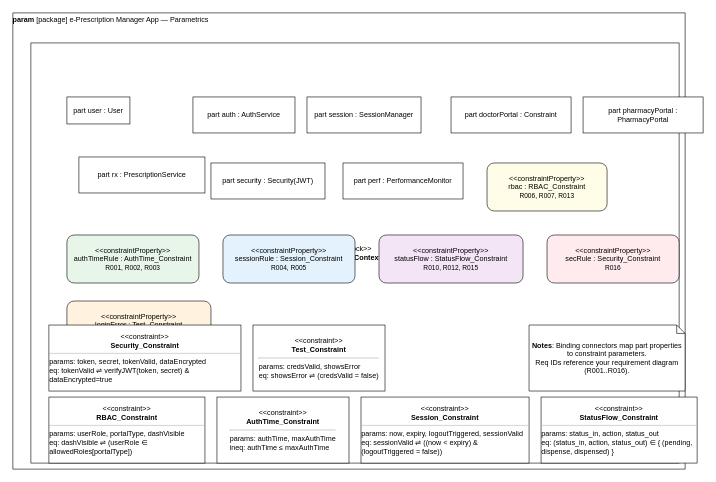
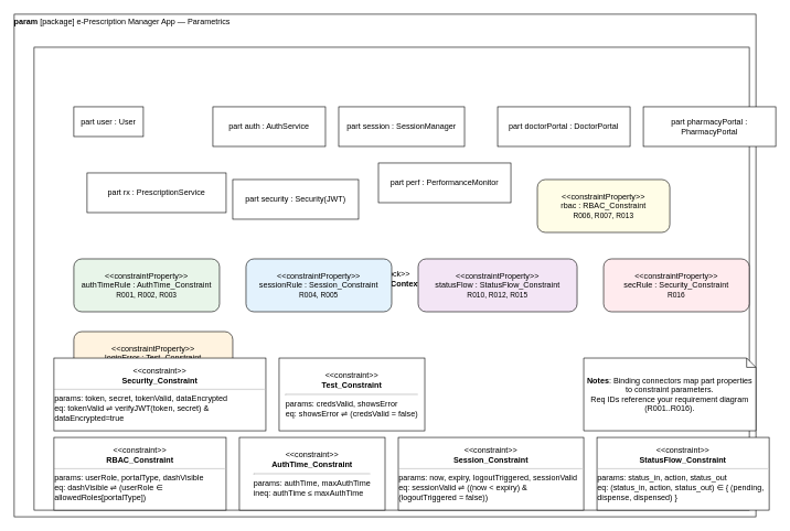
- <mxCell id="7" value="&lt;p style='margin:0;text-align:center'&gt;part doctorPortal : Constraint&lt;/p&gt;" style="shape=rect;html=1;whiteSpace=wrap;rounded=0;" vertex="1" parent="3"><mxGeometry x="700" y="90" width="200" height="60" as="geometry" /></mxCell>
+ <mxCell id="7" value="&lt;p style='margin:0;text-align:center'&gt;part doctorPortal : DoctorPortal&lt;/p&gt;" style="shape=rect;html=1;whiteSpace=wrap;rounded=0;" vertex="1" parent="3"><mxGeometry x="700" y="90" width="200" height="60" as="geometry" /></mxCell>
- <mxCell id="11" value="&lt;p style='margin:0;text-align:center'&gt;part perf : PerformanceMonitor&lt;/p&gt;" style="shape=rect;html=1;whiteSpace=wrap;rounded=0;" vertex="1" parent="3"><mxGeometry x="520" y="200" width="200" height="60" as="geometry" /></mxCell>
+ <mxCell id="11" value="&lt;p style='margin:0;text-align:center'&gt;part perf : PerformanceMonitor&lt;/p&gt;" style="shape=rect;html=1;whiteSpace=wrap;rounded=0;" vertex="1" parent="3"><mxGeometry x="520" y="175" width="200" height="60" as="geometry" /></mxCell>
